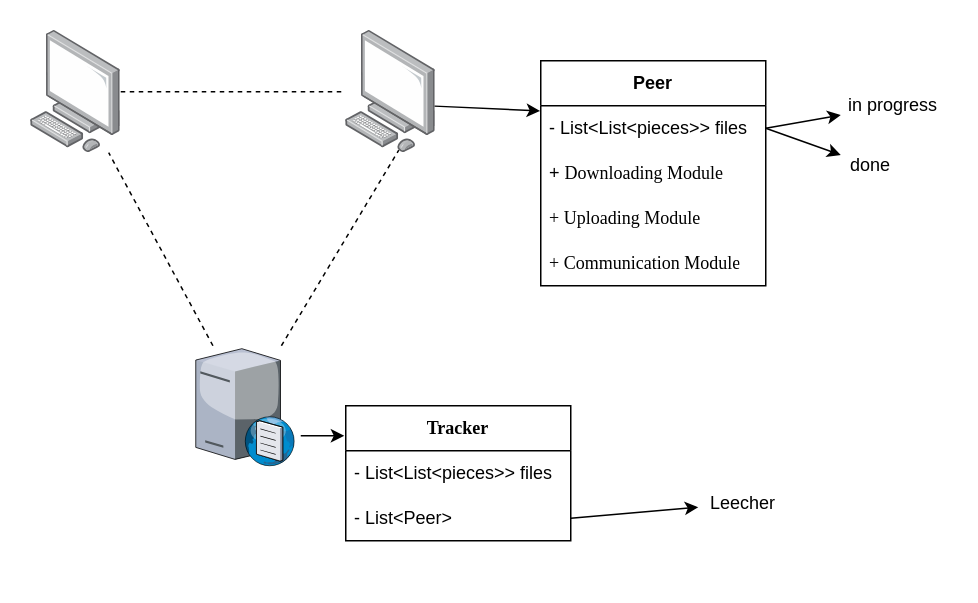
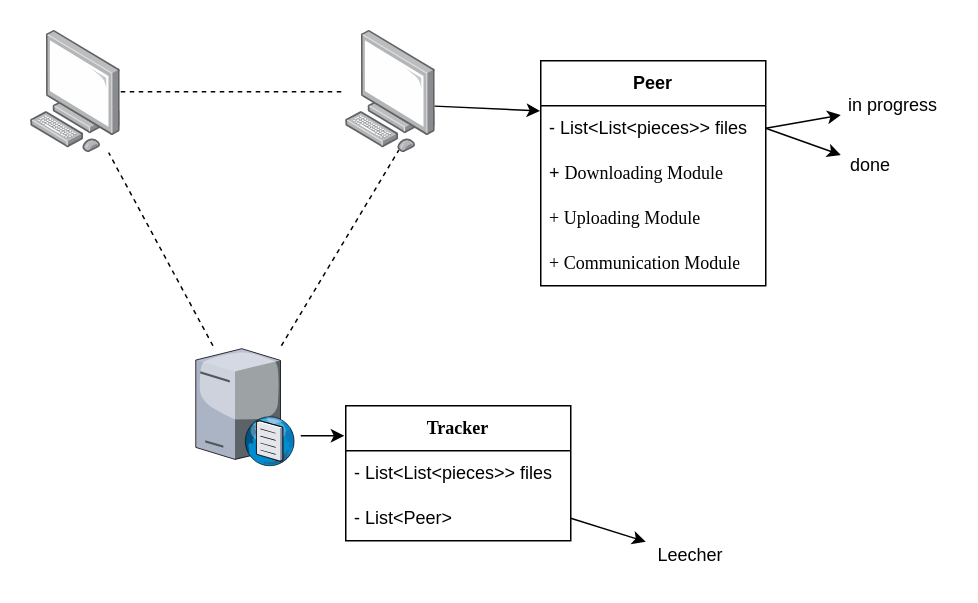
- <mxCell id="10" value="&lt;span style=&quot;line-height: 107%;&quot;&gt;&lt;font style=&quot;font-size: 12px;&quot;&gt;Leecher&lt;/font&gt;&lt;/span&gt;" style="text;html=1;align=center;verticalAlign=middle;whiteSpace=wrap;rounded=0;" vertex="1" parent="1"><mxGeometry x="465" y="325" width="60" height="20" as="geometry" /></mxCell>
+ <mxCell id="10" value="&lt;span style=&quot;line-height: 107%;&quot;&gt;&lt;font style=&quot;font-size: 12px;&quot;&gt;Leecher&lt;/font&gt;&lt;/span&gt;" style="text;html=1;align=center;verticalAlign=middle;whiteSpace=wrap;rounded=0;" vertex="1" parent="1"><mxGeometry x="430" y="360" width="60" height="20" as="geometry" /></mxCell>
